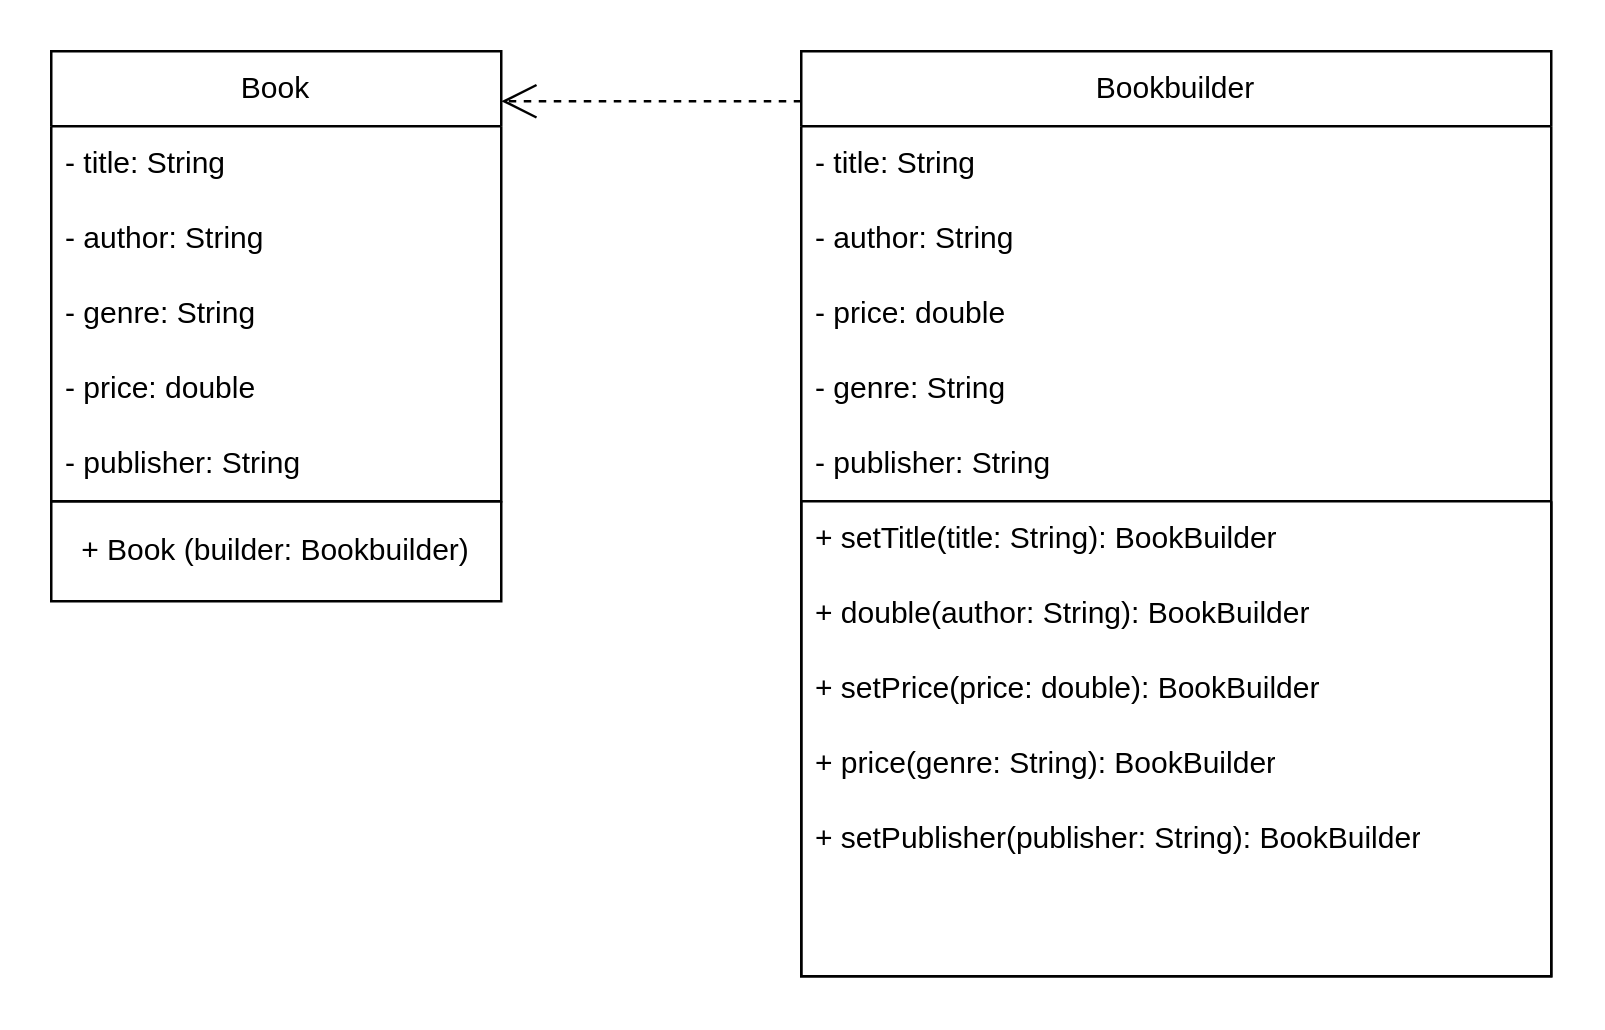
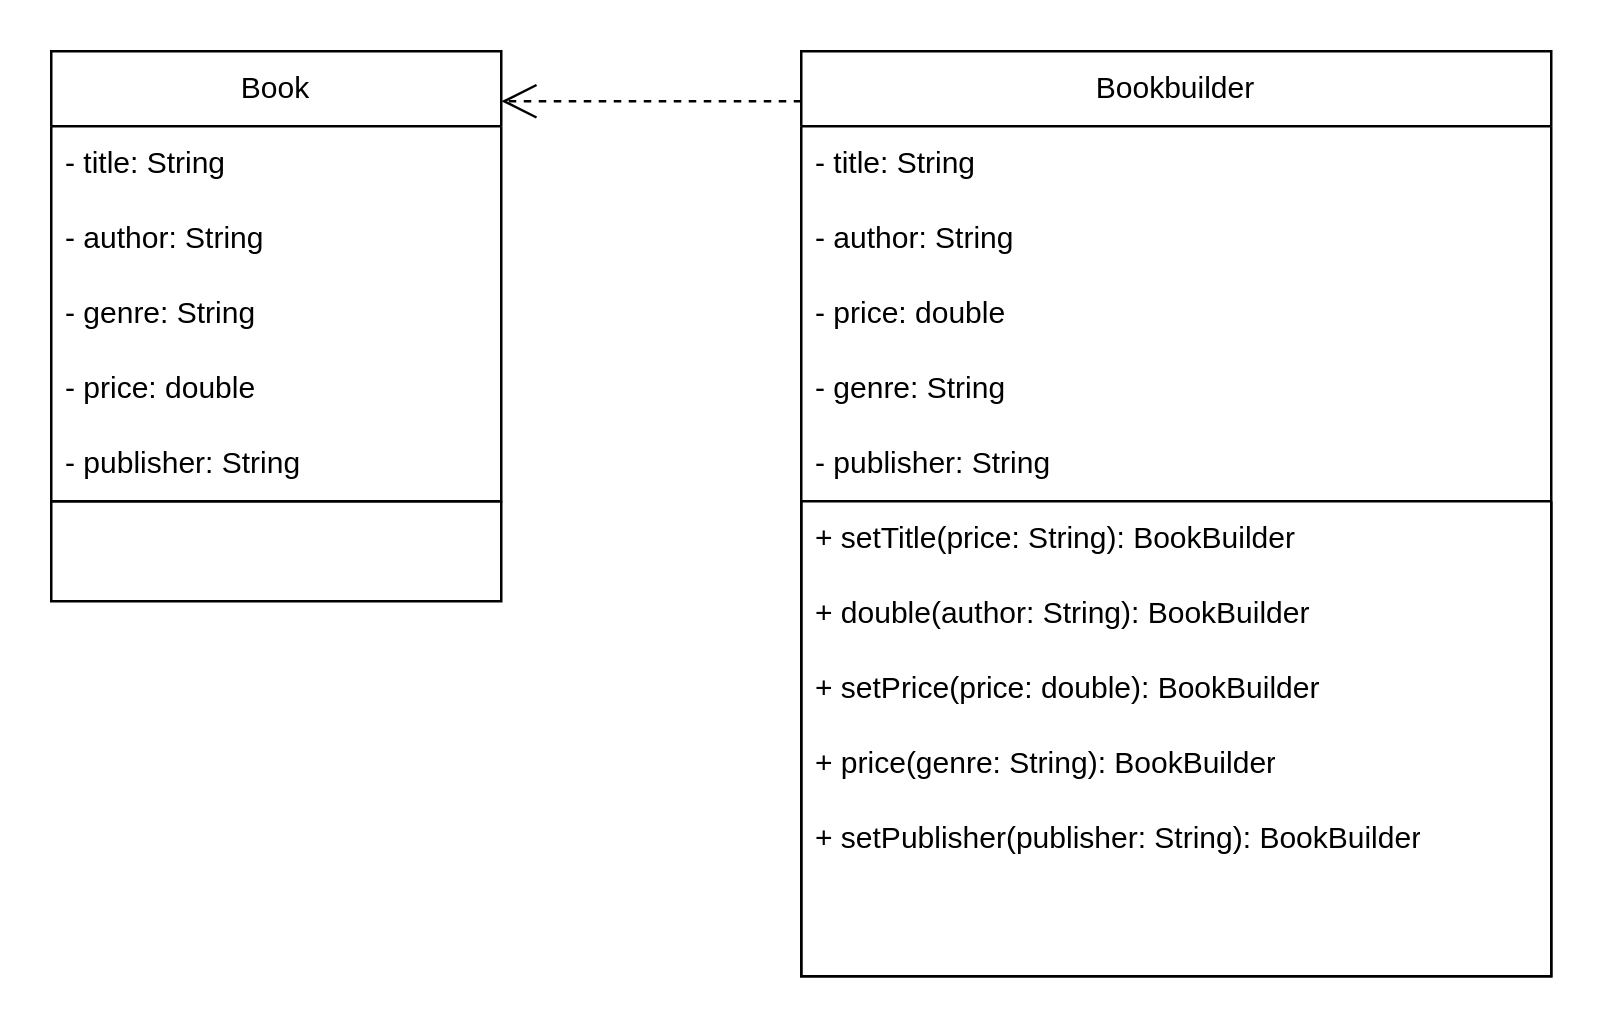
- <mxCell id="18" value="+ setTitle(title: String): BookBuilder" style="text;strokeColor=none;fillColor=none;align=left;verticalAlign=middle;spacingLeft=4;spacingRight=4;overflow=hidden;points=[[0,0.5],[1,0.5]];portConstraint=eastwest;rotatable=0;whiteSpace=wrap;html=1;" vertex="1" parent="17"><mxGeometry width="240" height="30" as="geometry" /></mxCell>
+ <mxCell id="18" value="+ setTitle(price: String): BookBuilder" style="text;strokeColor=none;fillColor=none;align=left;verticalAlign=middle;spacingLeft=4;spacingRight=4;overflow=hidden;points=[[0,0.5],[1,0.5]];portConstraint=eastwest;rotatable=0;whiteSpace=wrap;html=1;" vertex="1" parent="17"><mxGeometry width="240" height="30" as="geometry" /></mxCell>
- <mxCell id="10" value="+ Book (builder: Bookbuilder)" style="text;html=1;align=center;verticalAlign=middle;whiteSpace=wrap;rounded=0;" vertex="1" parent="9"><mxGeometry y="5" width="180" height="30" as="geometry" /></mxCell>
